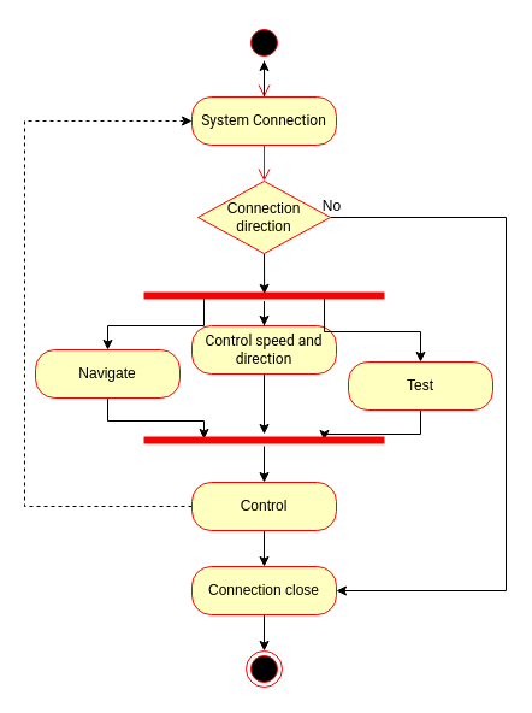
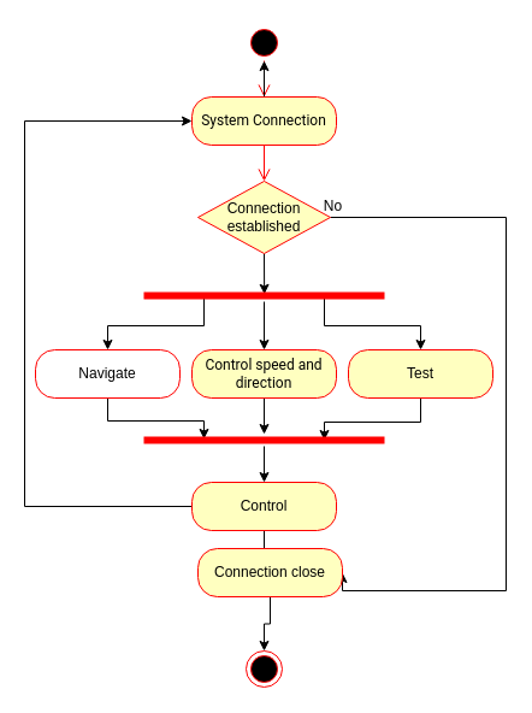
- <mxCell id="17" value="Connection&lt;br&gt;direction" style="rhombus;whiteSpace=wrap;html=1;fillColor=#ffffc0;strokeColor=#ff0000;" vertex="1" parent="1"><mxGeometry x="164" y="150" width="110" height="60" as="geometry" /></mxCell>
+ <mxCell id="17" value="Connection&lt;br&gt;established" style="rhombus;whiteSpace=wrap;html=1;fillColor=#ffffc0;strokeColor=#ff0000;" vertex="1" parent="1"><mxGeometry x="164" y="150" width="110" height="60" as="geometry" /></mxCell>
- <mxCell id="19" style="edgeStyle=orthogonalEdgeStyle;rounded=0;jumpStyle=arc;jumpSize=16;orthogonalLoop=1;jettySize=auto;html=1;fontSize=12;entryX=0;entryY=0.5;entryDx=0;entryDy=0;dashed=1;" edge="1" parent="1" source="20" target="5"><mxGeometry relative="1" as="geometry"><mxPoint x="20" y="140" as="targetPoint" /><Array as="points"><mxPoint x="20" y="420" /><mxPoint x="20" y="100" /></Array></mxGeometry></mxCell>
+ <mxCell id="19" style="edgeStyle=orthogonalEdgeStyle;rounded=0;jumpStyle=arc;jumpSize=16;orthogonalLoop=1;jettySize=auto;html=1;fontSize=12;entryX=0;entryY=0.5;entryDx=0;entryDy=0;" edge="1" parent="1" source="20" target="5"><mxGeometry relative="1" as="geometry"><mxPoint x="20" y="140" as="targetPoint" /><Array as="points"><mxPoint x="20" y="420" /><mxPoint x="20" y="100" /></Array></mxGeometry></mxCell>
- <mxCell id="8" value="&lt;b style=&quot;font-style: normal; font-variant-caps: normal; letter-spacing: normal; text-align: start; text-indent: 0px; text-transform: none; word-spacing: 0px; -webkit-text-stroke-width: 0px; text-decoration: none; caret-color: rgb(0, 0, 0); color: rgb(0, 0, 0); font-weight: normal;&quot; id=&quot;docs-internal-guid-89e4cc95-7fff-ac68-c569-ed6adc5e97f2&quot;&gt;&lt;p style=&quot;line-height: 1.38; margin-top: 0pt; margin-bottom: 0pt;&quot; dir=&quot;ltr&quot;&gt;&lt;/p&gt;&lt;/b&gt;&lt;font face=&quot;Roboto, sans-serif&quot;&gt;Control speed and direction&lt;/font&gt;" style="rounded=1;whiteSpace=wrap;html=1;arcSize=40;fontColor=#000000;fillColor=#ffffc0;strokeColor=#ff0000;" vertex="1" parent="1"><mxGeometry x="159" y="270" width="120" height="40" as="geometry" /></mxCell>
+ <mxCell id="8" value="&lt;b style=&quot;font-style: normal; font-variant-caps: normal; letter-spacing: normal; text-align: start; text-indent: 0px; text-transform: none; word-spacing: 0px; -webkit-text-stroke-width: 0px; text-decoration: none; caret-color: rgb(0, 0, 0); color: rgb(0, 0, 0); font-weight: normal;&quot; id=&quot;docs-internal-guid-89e4cc95-7fff-ac68-c569-ed6adc5e97f2&quot;&gt;&lt;p style=&quot;line-height: 1.38; margin-top: 0pt; margin-bottom: 0pt;&quot; dir=&quot;ltr&quot;&gt;&lt;/p&gt;&lt;/b&gt;&lt;font face=&quot;Roboto, sans-serif&quot;&gt;Control speed and direction&lt;/font&gt;" style="rounded=1;whiteSpace=wrap;html=1;arcSize=40;fontColor=#000000;fillColor=#ffffc0;strokeColor=#ff0000;" vertex="1" parent="1"><mxGeometry x="159" y="290" width="120" height="40" as="geometry" /></mxCell>
- <mxCell id="10" value="Navigate" style="rounded=1;whiteSpace=wrap;html=1;arcSize=40;fontColor=#000000;fillColor=#ffffc0;strokeColor=#ff0000;" vertex="1" parent="1"><mxGeometry x="29" y="290" width="120" height="40" as="geometry" /></mxCell>
+ <mxCell id="10" value="Navigate" style="rounded=1;whiteSpace=wrap;html=1;arcSize=40;fontColor=#000000;fillColor=#ffffff;strokeColor=#ff0000;" vertex="1" parent="1"><mxGeometry x="29" y="290" width="120" height="40" as="geometry" /></mxCell>
- <mxCell id="12" value="Test" style="rounded=1;whiteSpace=wrap;html=1;arcSize=40;fontColor=#000000;fillColor=#ffffc0;strokeColor=#ff0000;" vertex="1" parent="1"><mxGeometry x="289" y="300" width="120" height="40" as="geometry" /></mxCell>
+ <mxCell id="12" value="Test" style="rounded=1;whiteSpace=wrap;html=1;arcSize=40;fontColor=#000000;fillColor=#ffffc0;strokeColor=#ff0000;" vertex="1" parent="1"><mxGeometry x="289" y="290" width="120" height="40" as="geometry" /></mxCell>
- <mxCell id="22" value="Connection close" style="rounded=1;whiteSpace=wrap;html=1;arcSize=40;fontColor=#000000;fillColor=#ffffc0;strokeColor=#ff0000;fontSize=12;" vertex="1" parent="1"><mxGeometry x="159" y="470" width="120" height="40" as="geometry" /></mxCell>
+ <mxCell id="22" value="Connection close" style="rounded=1;whiteSpace=wrap;html=1;arcSize=40;fontColor=#000000;fillColor=#ffffc0;strokeColor=#ff0000;fontSize=12;" vertex="1" parent="1"><mxGeometry x="164" y="455" width="120" height="40" as="geometry" /></mxCell>
